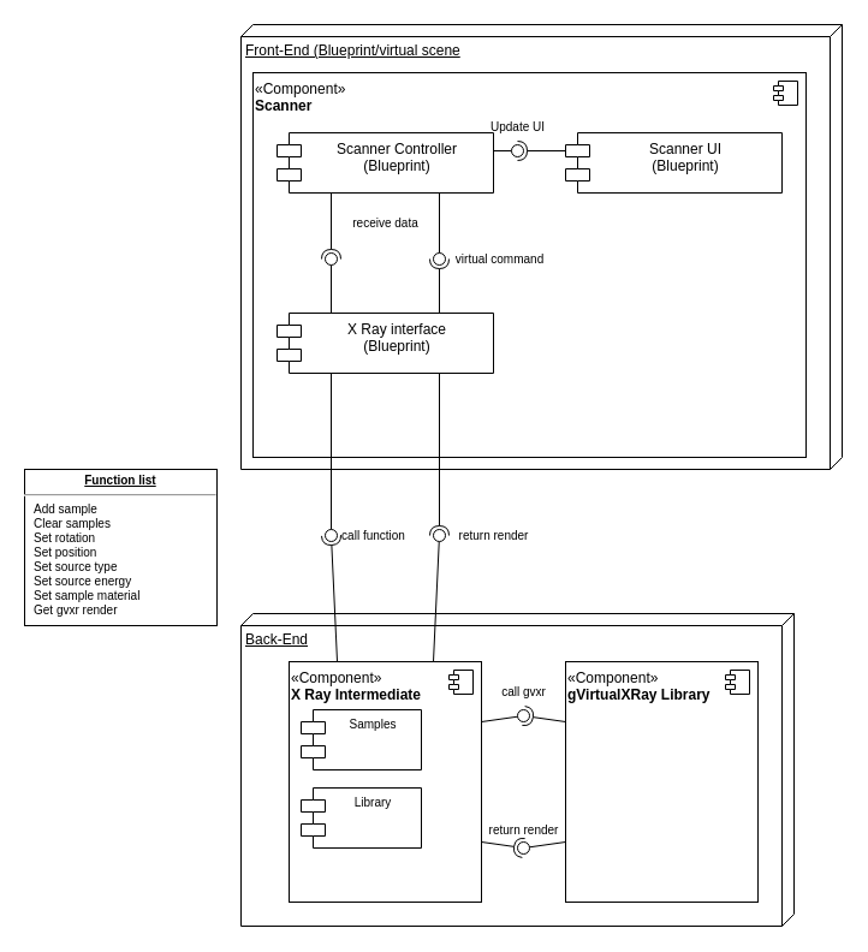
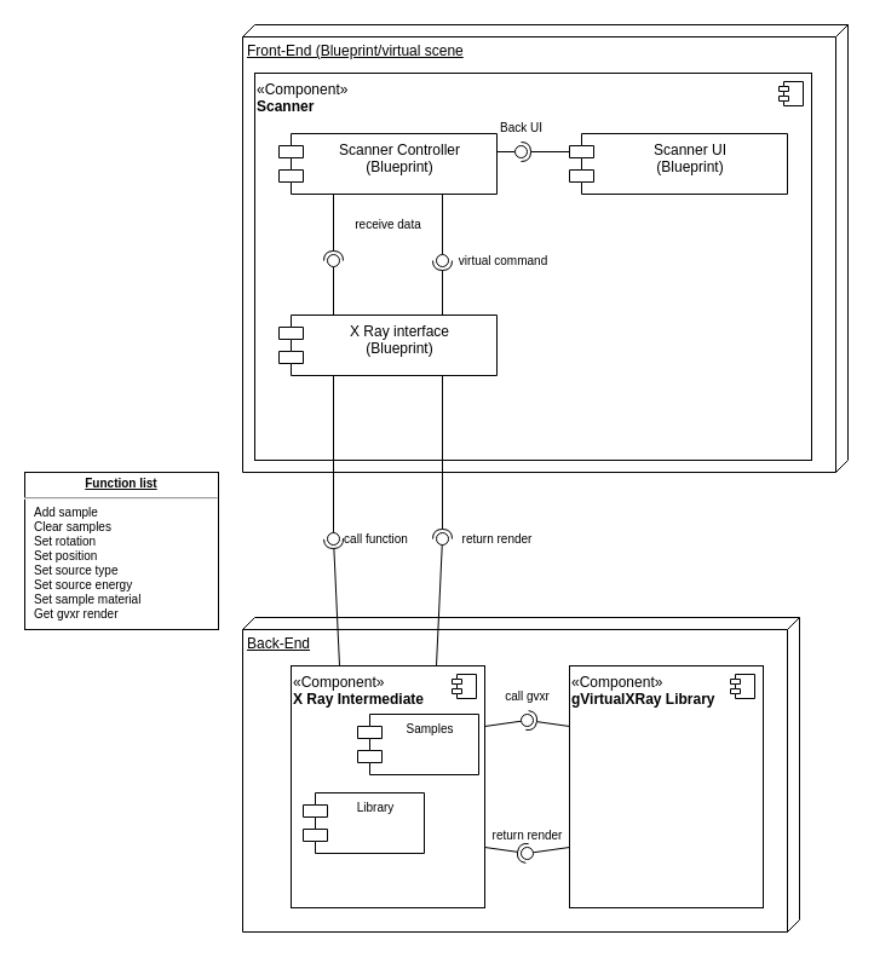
- <mxCell id="40" value="Update UI" style="text;html=1;align=center;verticalAlign=middle;resizable=0;points=[];autosize=1;strokeColor=none;fillColor=none;fontSize=10;" vertex="1" parent="1"><mxGeometry x="395" y="90" width="70" height="30" as="geometry" /></mxCell>
+ <mxCell id="40" value="Back UI" style="text;html=1;align=center;verticalAlign=middle;resizable=0;points=[];autosize=1;strokeColor=none;fillColor=none;fontSize=10;" vertex="1" parent="1"><mxGeometry x="395" y="90" width="70" height="30" as="geometry" /></mxCell>
- <mxCell id="42" value="Samples" style="shape=module;align=left;spacingLeft=20;align=center;verticalAlign=top;fontSize=10;" vertex="1" parent="1"><mxGeometry x="250" y="590" width="100" height="50" as="geometry" /></mxCell>
+ <mxCell id="42" value="Samples" style="shape=module;align=left;spacingLeft=20;align=center;verticalAlign=top;fontSize=10;" vertex="1" parent="1"><mxGeometry x="295" y="590" width="100" height="50" as="geometry" /></mxCell>
